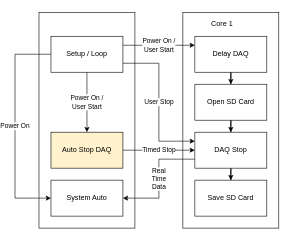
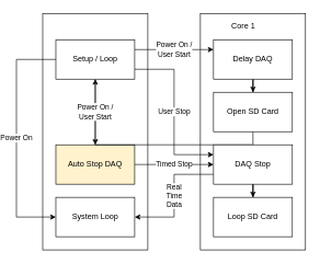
- <mxCell id="9" style="edgeStyle=orthogonalEdgeStyle;rounded=0;orthogonalLoop=1;jettySize=auto;html=1;exitX=0.5;exitY=1;exitDx=0;exitDy=0;" parent="1" source="10" target="19" edge="1"><mxGeometry relative="1" as="geometry" /></mxCell>
+ <mxCell id="9" style="edgeStyle=orthogonalEdgeStyle;rounded=0;orthogonalLoop=1;jettySize=auto;html=1;exitX=0.5;exitY=1;exitDx=0;exitDy=0;" parent="1" source="10" target="16" edge="1"><mxGeometry relative="1" as="geometry" /></mxCell>
- <mxCell id="3" value="System Auto" style="rounded=0;whiteSpace=wrap;html=1;" parent="1" vertex="1"><mxGeometry x="80" y="300" width="120" height="60" as="geometry" /></mxCell>
+ <mxCell id="3" value="System Loop" style="rounded=0;whiteSpace=wrap;html=1;" parent="1" vertex="1"><mxGeometry x="80" y="300" width="120" height="60" as="geometry" /></mxCell>
- <mxCell id="20" value="Save SD Card" style="rounded=0;whiteSpace=wrap;html=1;" parent="1" vertex="1"><mxGeometry x="320" y="300" width="120" height="60" as="geometry" /></mxCell>
+ <mxCell id="20" value="Loop SD Card" style="rounded=0;whiteSpace=wrap;html=1;" parent="1" vertex="1"><mxGeometry x="320" y="300" width="120" height="60" as="geometry" /></mxCell>
